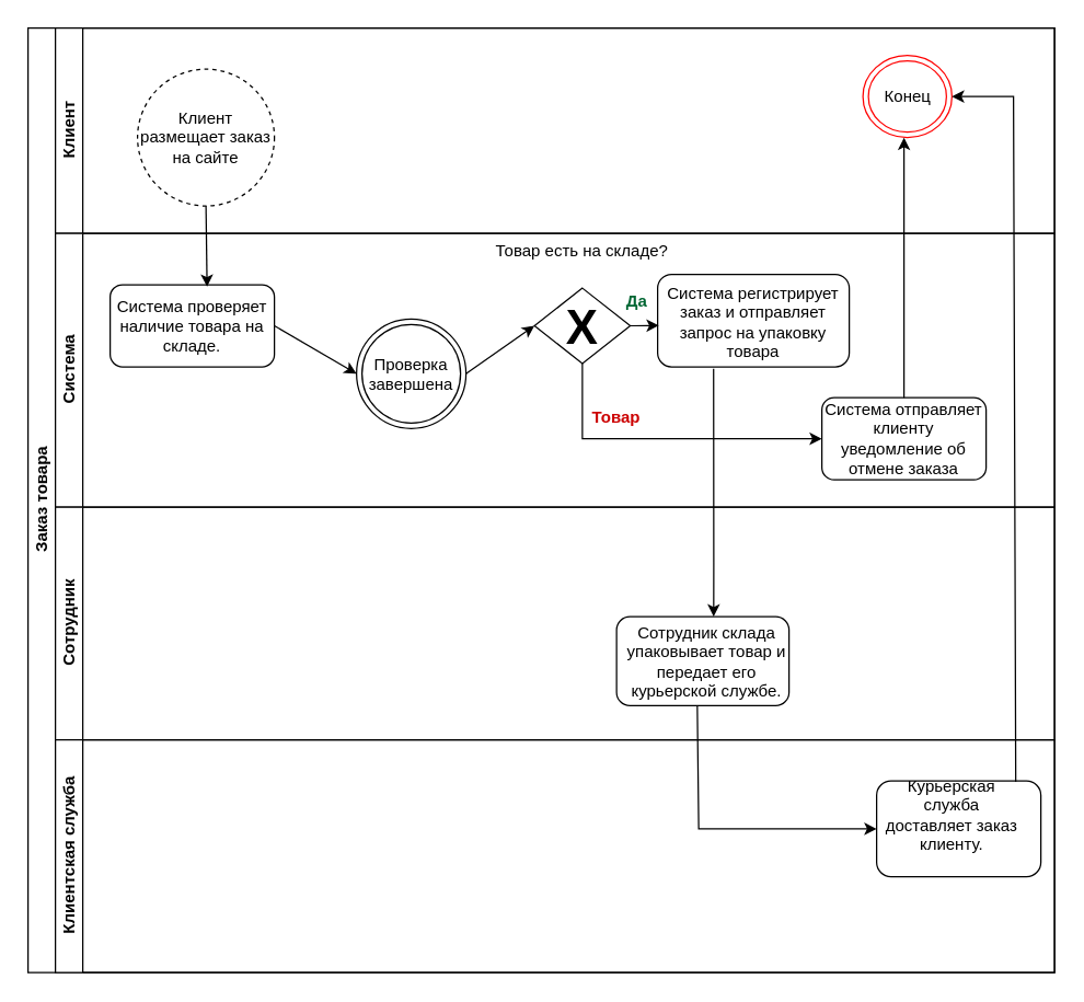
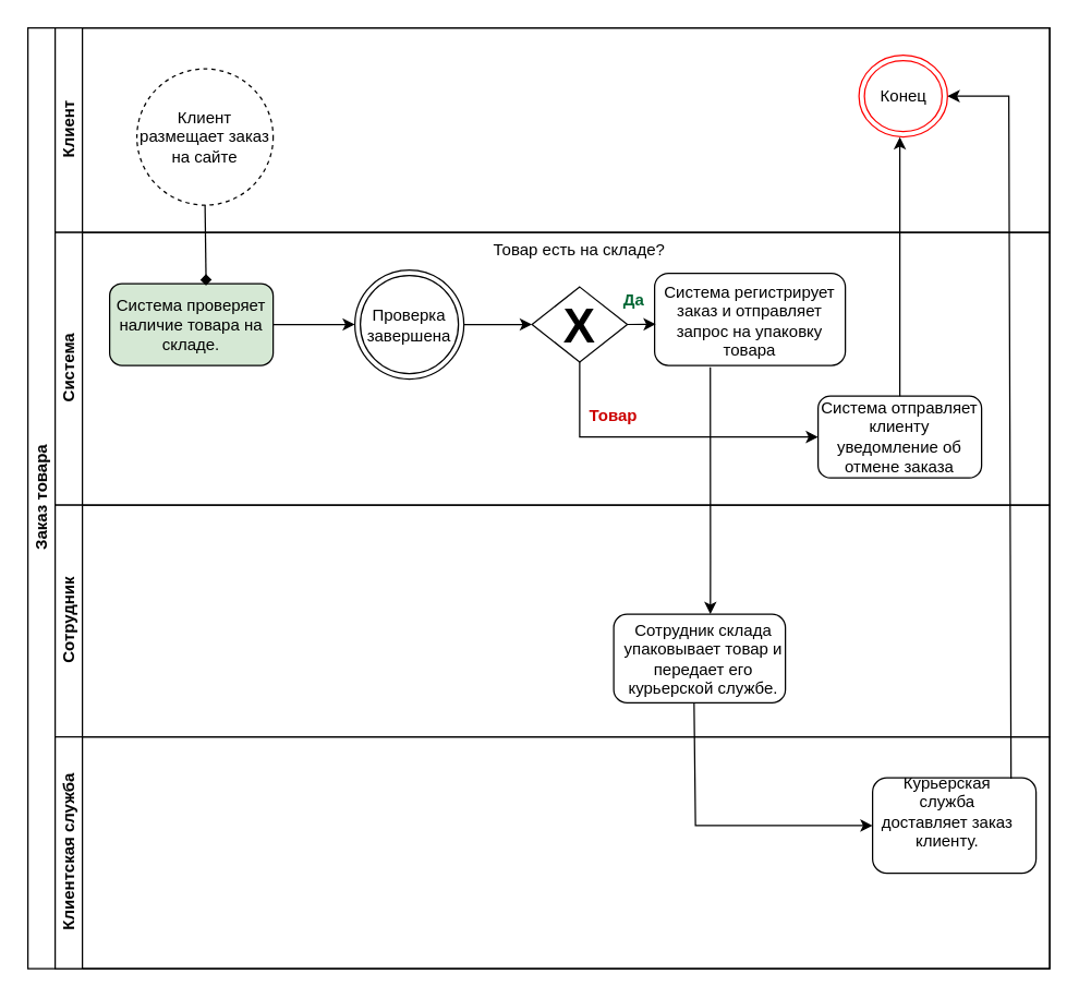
- <mxCell id="26" value="" style="endArrow=classic;html=1;rounded=0;exitX=0.5;exitY=1;exitDx=0;exitDy=0;entryX=0.59;entryY=0.025;entryDx=0;entryDy=0;entryPerimeter=0;" edge="1" parent="2" source="4" target="8"><mxGeometry width="50" height="50" relative="1" as="geometry"><mxPoint x="280" y="290" as="sourcePoint" /><mxPoint x="130" y="180" as="targetPoint" /><Array as="points" /></mxGeometry></mxCell>
+ <mxCell id="26" value="" style="endArrow=diamond;html=1;rounded=0;exitX=0.5;exitY=1;exitDx=0;exitDy=0;entryX=0.59;entryY=0.025;entryDx=0;entryDy=0;entryPerimeter=0;" edge="1" parent="2" source="4" target="8"><mxGeometry width="50" height="50" relative="1" as="geometry"><mxPoint x="280" y="290" as="sourcePoint" /><mxPoint x="130" y="180" as="targetPoint" /><Array as="points" /></mxGeometry></mxCell>
- <mxCell id="8" value="Система проверяет наличие товара на складе." style="rounded=1;whiteSpace=wrap;html=1;" vertex="1" parent="7"><mxGeometry x="40" y="37.5" width="120" height="60" as="geometry" /></mxCell>
+ <mxCell id="8" value="Система проверяет наличие товара на складе." style="rounded=1;whiteSpace=wrap;html=1;fillColor=#d5e8d4;" vertex="1" parent="7"><mxGeometry x="40" y="37.5" width="120" height="60" as="geometry" /></mxCell>
- <mxCell id="9" value="Проверка завершена" style="ellipse;shape=doubleEllipse;whiteSpace=wrap;html=1;aspect=fixed;" vertex="1" parent="7"><mxGeometry x="220" y="62.5" width="80" height="80" as="geometry" /></mxCell>
+ <mxCell id="9" value="Проверка завершена" style="ellipse;shape=doubleEllipse;whiteSpace=wrap;html=1;aspect=fixed;" vertex="1" parent="7"><mxGeometry x="220" y="27.5" width="80" height="80" as="geometry" /></mxCell>
